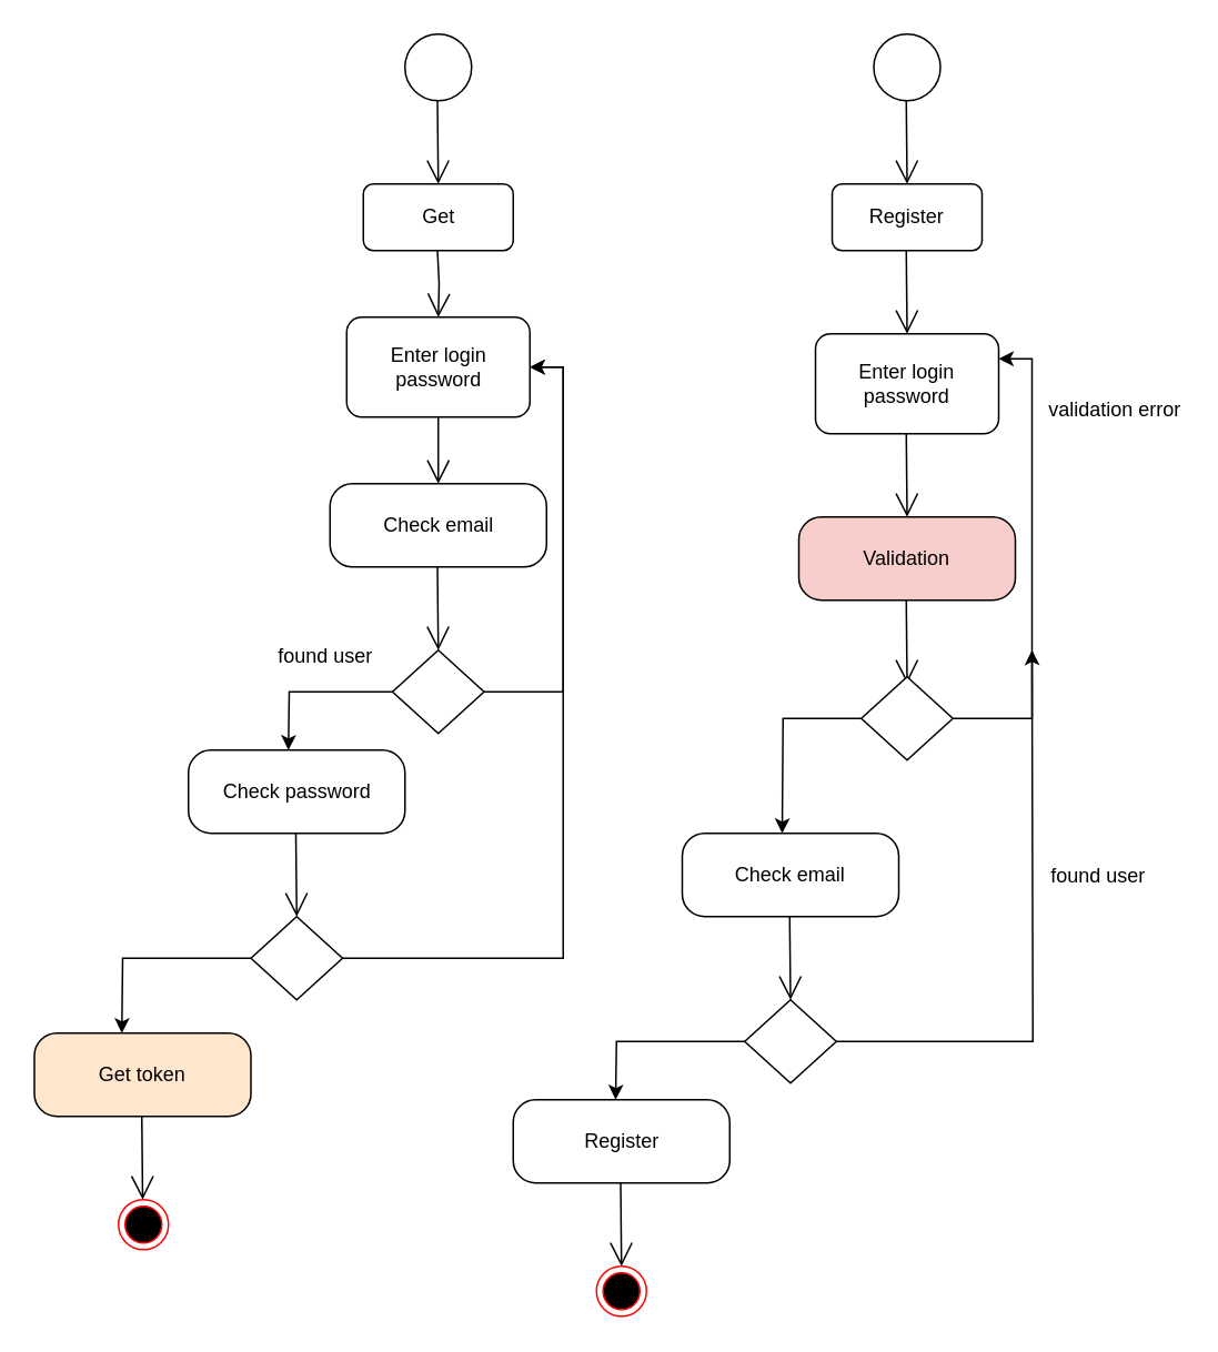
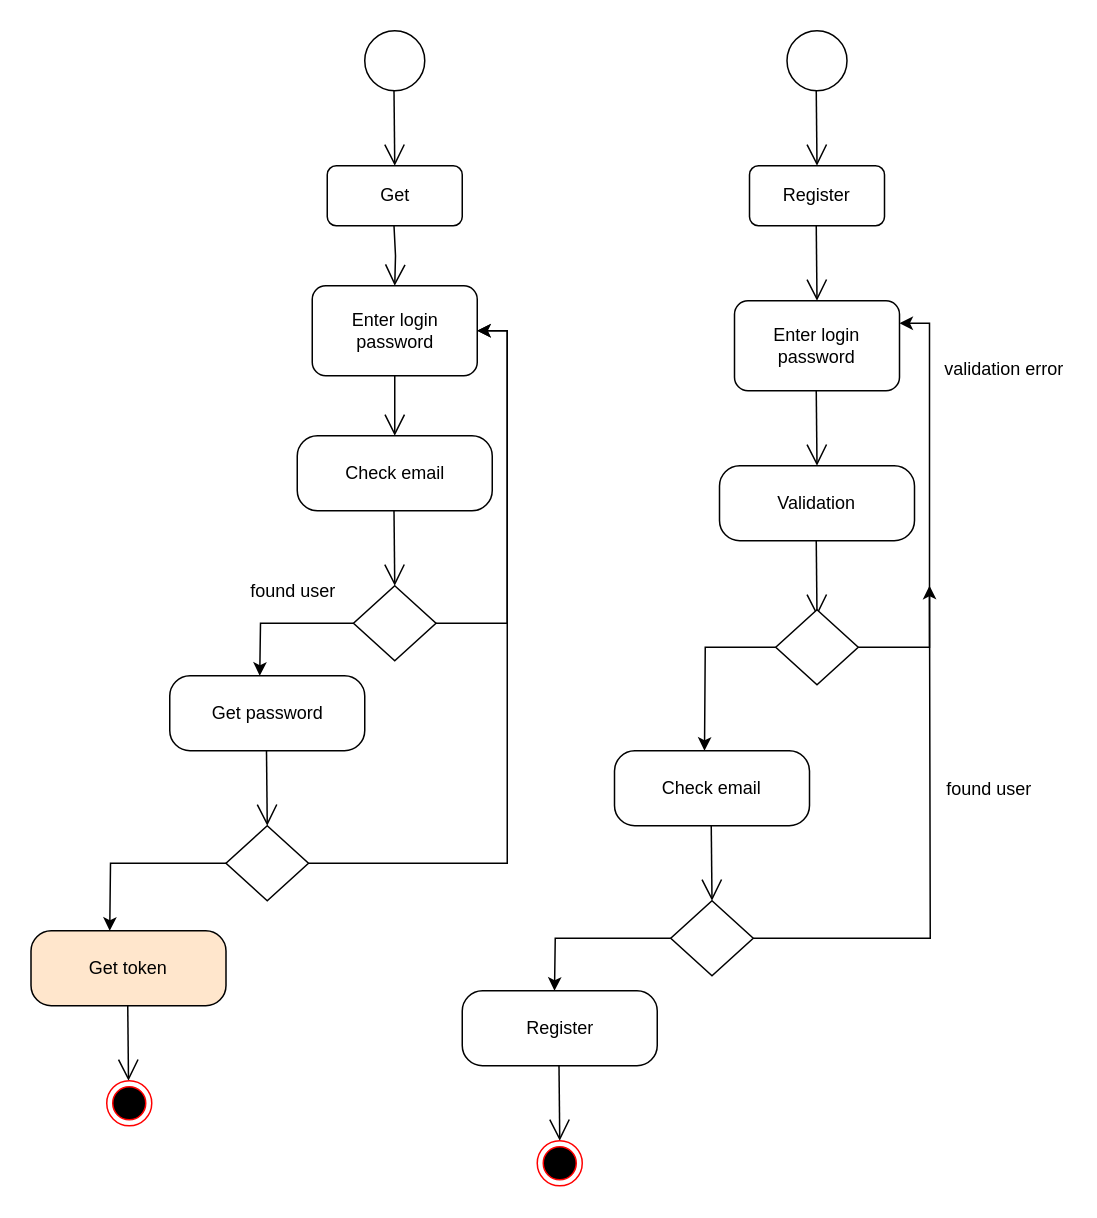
- <mxCell id="26" value="Validation" style="rounded=1;whiteSpace=wrap;html=1;arcSize=27;fillColor=#f8cecc;" vertex="1" parent="1"><mxGeometry x="479" y="310" width="130" height="50" as="geometry" /></mxCell>
+ <mxCell id="26" value="Validation" style="rounded=1;whiteSpace=wrap;html=1;arcSize=27;" vertex="1" parent="1"><mxGeometry x="479" y="310" width="130" height="50" as="geometry" /></mxCell>
- <mxCell id="11" value="Check password" style="rounded=1;whiteSpace=wrap;html=1;arcSize=27;" vertex="1" parent="1"><mxGeometry x="112.5" y="450" width="130" height="50" as="geometry" /></mxCell>
+ <mxCell id="11" value="Get password" style="rounded=1;whiteSpace=wrap;html=1;arcSize=27;" vertex="1" parent="1"><mxGeometry x="112.5" y="450" width="130" height="50" as="geometry" /></mxCell>
